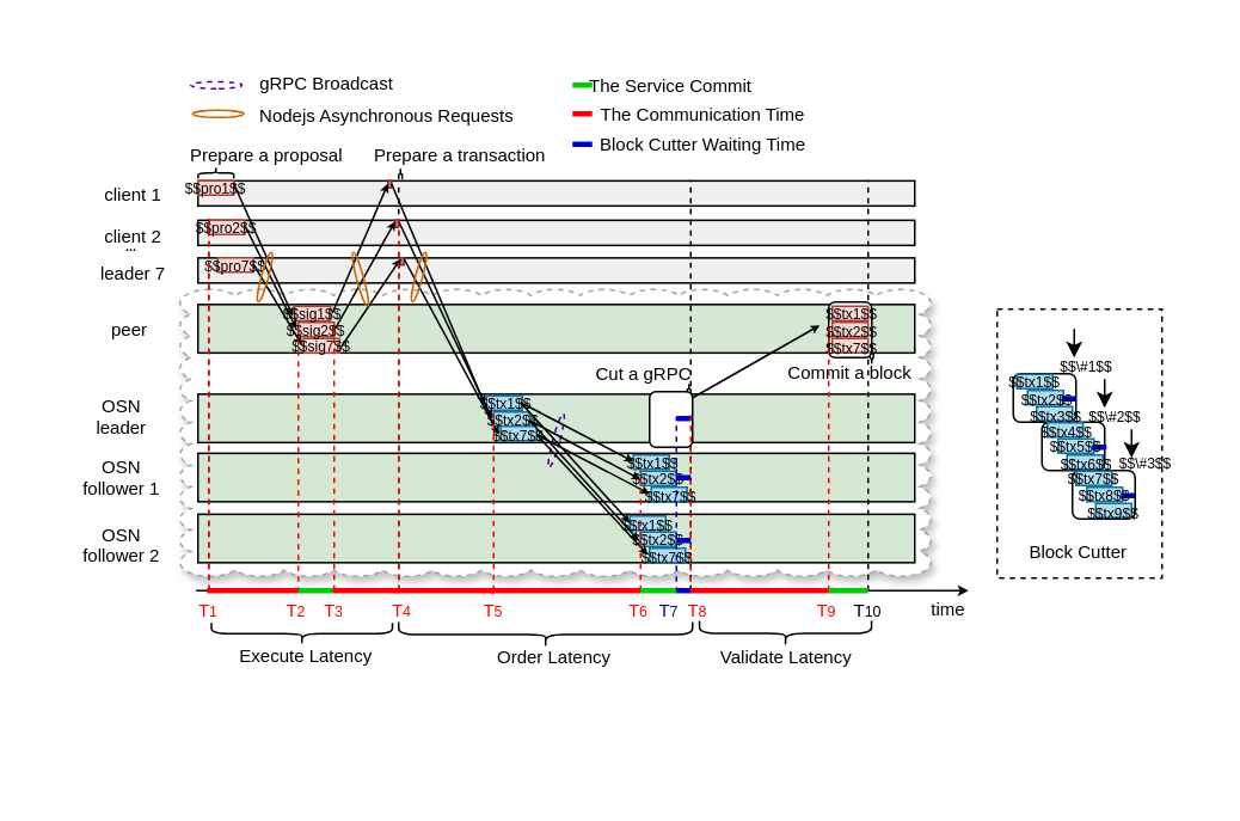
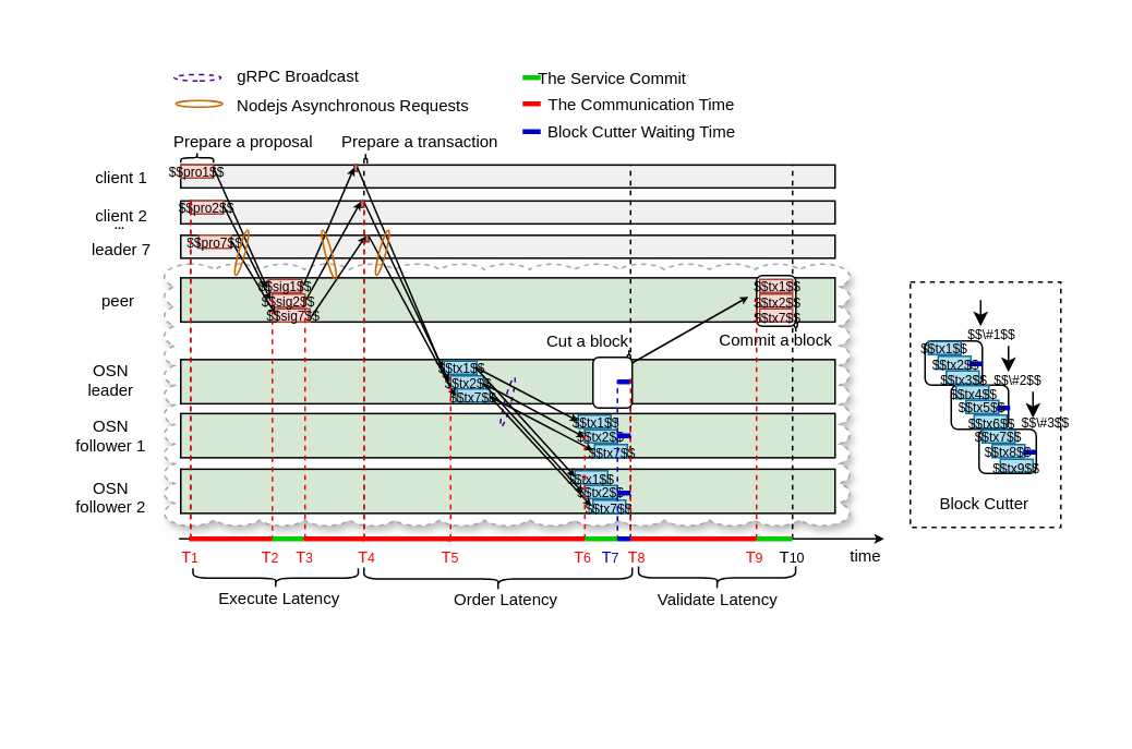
- <mxCell id="105" value="&lt;h6 style=&quot;font-size: 10px;&quot;&gt;&lt;span style=&quot;font-weight: 400;&quot;&gt;Cut a gRPC&lt;/span&gt;&lt;/h6&gt;" style="text;html=1;strokeColor=none;fillColor=none;align=center;verticalAlign=middle;whiteSpace=wrap;rounded=0;" parent="1" vertex="1"><mxGeometry x="329.25" y="180" width="60" height="55" as="geometry" /></mxCell>
+ <mxCell id="105" value="&lt;h6 style=&quot;font-size: 10px;&quot;&gt;&lt;span style=&quot;font-weight: 400;&quot;&gt;Cut a block&lt;/span&gt;&lt;/h6&gt;" style="text;html=1;strokeColor=none;fillColor=none;align=center;verticalAlign=middle;whiteSpace=wrap;rounded=0;" parent="1" vertex="1"><mxGeometry x="329.25" y="180" width="60" height="55" as="geometry" /></mxCell>
